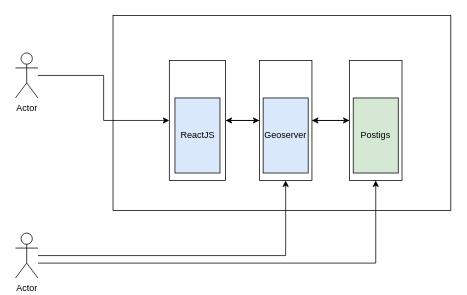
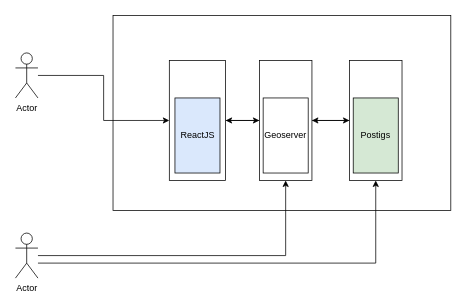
- <mxCell id="11" value="Geoserver" style="rounded=0;whiteSpace=wrap;html=1;fillColor=#dae8fc;" vertex="1" parent="1"><mxGeometry x="350" y="130" width="60" height="100" as="geometry" /></mxCell>
+ <mxCell id="11" value="Geoserver" style="rounded=0;whiteSpace=wrap;html=1;" vertex="1" parent="1"><mxGeometry x="350" y="130" width="60" height="100" as="geometry" /></mxCell>
